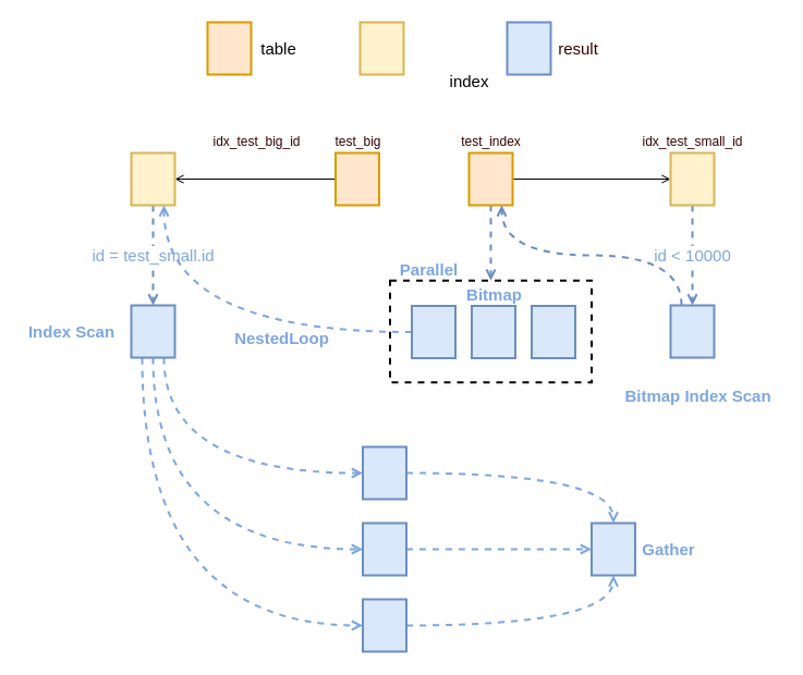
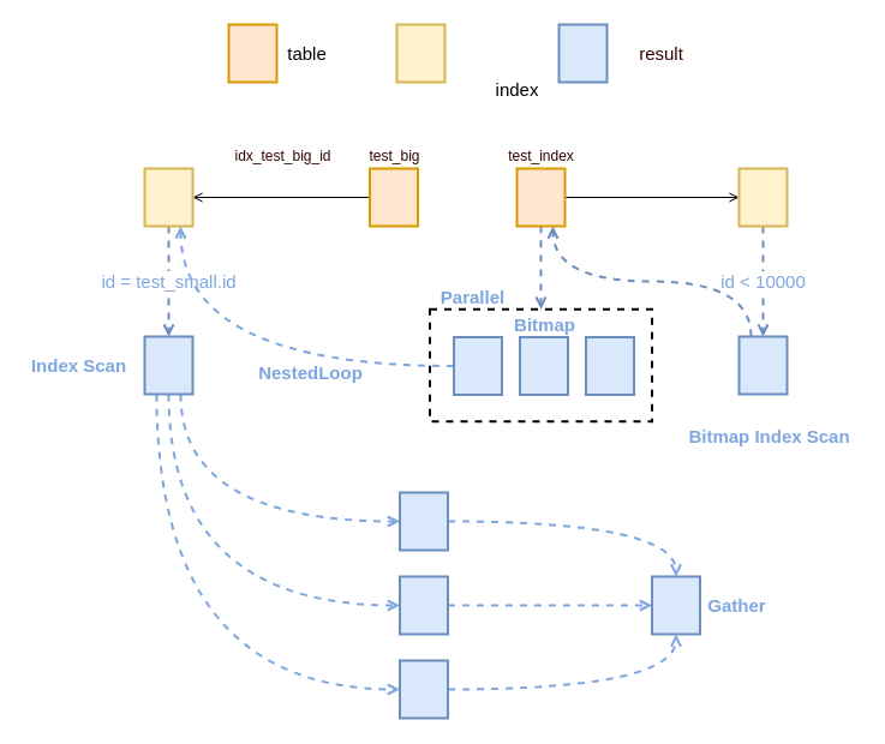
- <mxCell id="26" value="result" style="text;html=1;align=center;verticalAlign=middle;resizable=0;points=[];autosize=1;strokeColor=none;fontSize=15;fontColor=#330000;" parent="1" vertex="1"><mxGeometry x="505" y="34" width="50" height="20" as="geometry" /></mxCell>
+ <mxCell id="26" value="result" style="text;html=1;align=center;verticalAlign=middle;resizable=0;points=[];autosize=1;strokeColor=none;fontSize=15;fontColor=#330000;" parent="1" vertex="1"><mxGeometry x="525" y="34" width="50" height="20" as="geometry" /></mxCell>
- <mxCell id="24" value="idx_test_small_id" style="text;html=1;align=center;verticalAlign=middle;resizable=0;points=[];autosize=1;strokeColor=none;fontSize=12;fontColor=#330000;" parent="1" vertex="1"><mxGeometry x="580" y="120" width="110" height="20" as="geometry" /></mxCell>
